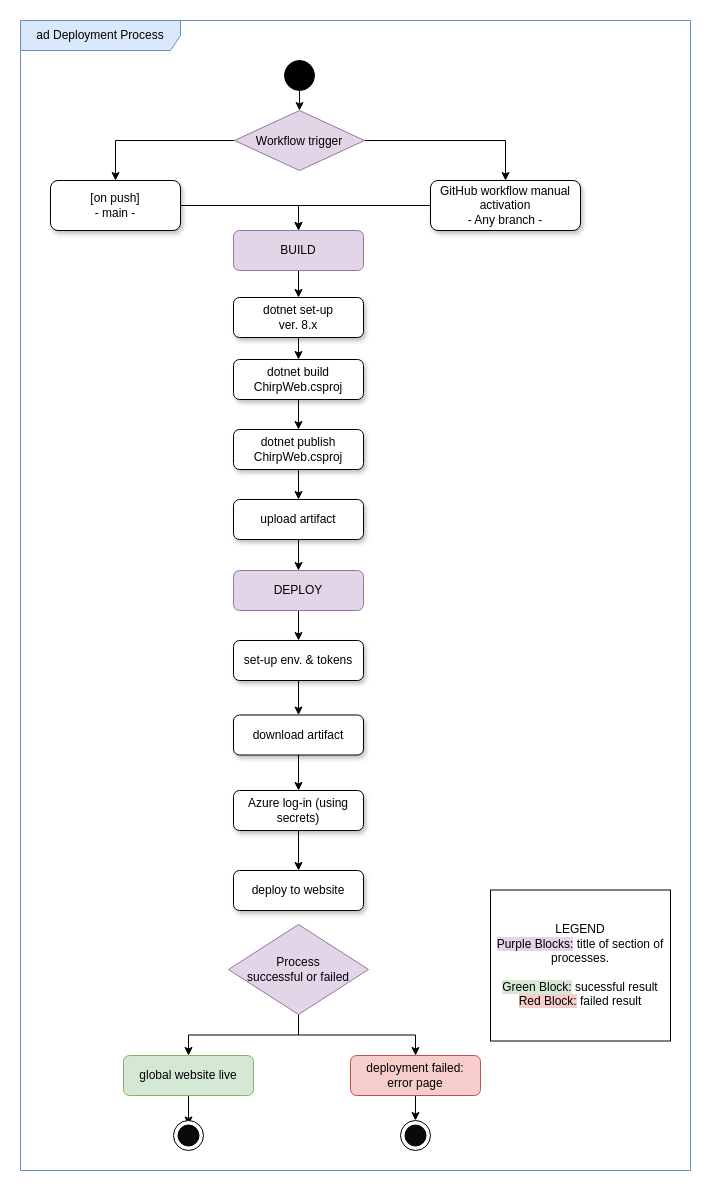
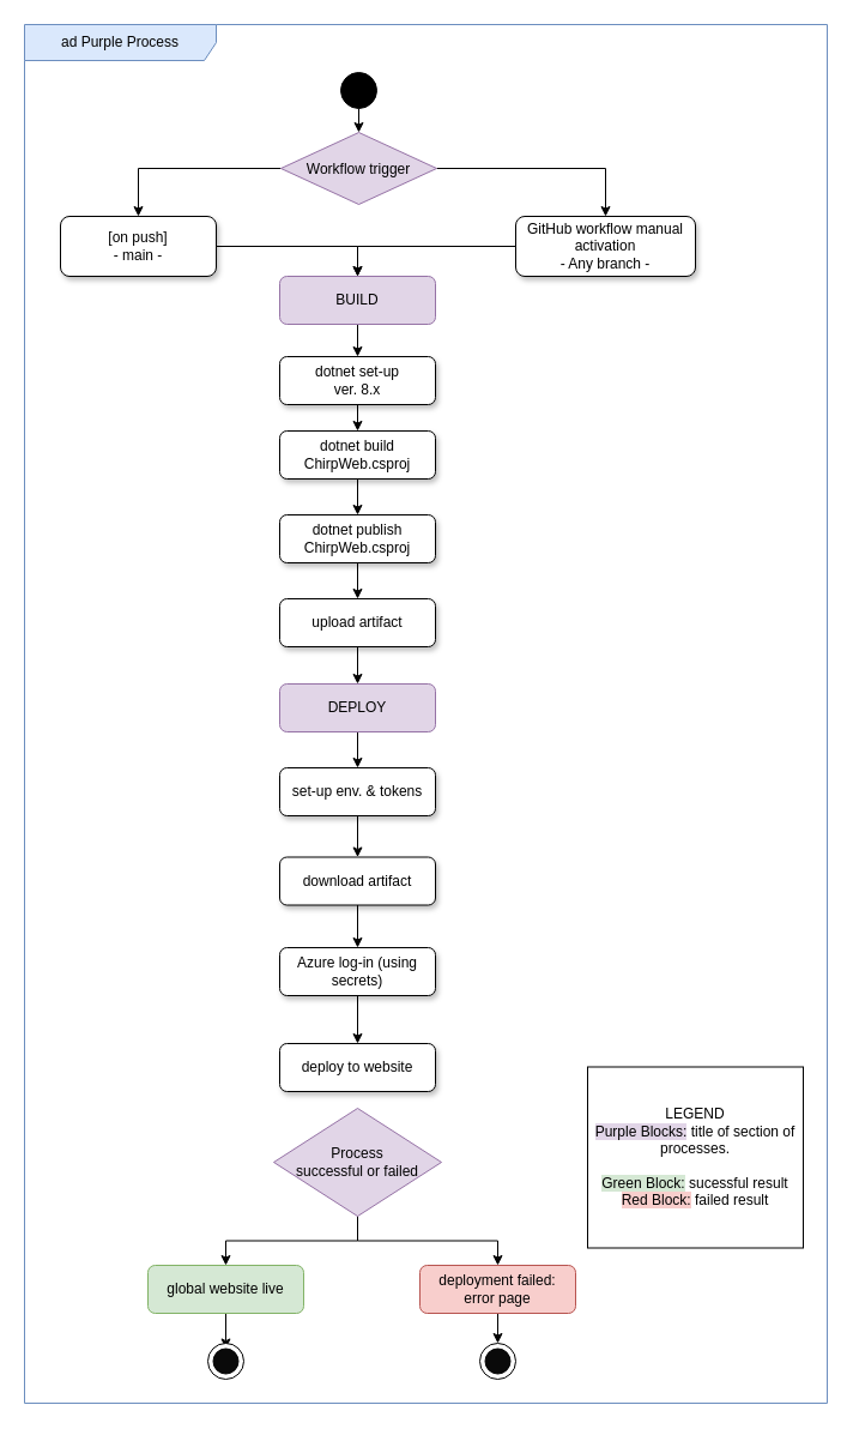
- <mxCell id="43" value="ad Deployment Process" style="shape=umlFrame;whiteSpace=wrap;html=1;pointerEvents=0;recursiveResize=0;container=1;collapsible=0;width=160;fillColor=#dae8fc;strokeColor=#6c8ebf;" vertex="1" parent="1"><mxGeometry x="20" y="20" width="670" height="1150" as="geometry" /></mxCell>
+ <mxCell id="43" value="ad Purple Process" style="shape=umlFrame;whiteSpace=wrap;html=1;pointerEvents=0;recursiveResize=0;container=1;collapsible=0;width=160;fillColor=#dae8fc;strokeColor=#6c8ebf;" vertex="1" parent="1"><mxGeometry x="20" y="20" width="670" height="1150" as="geometry" /></mxCell>
